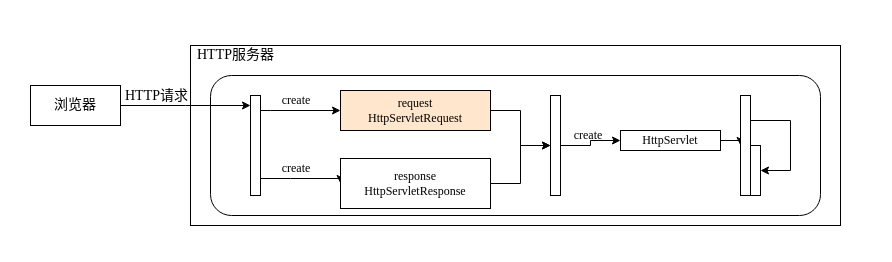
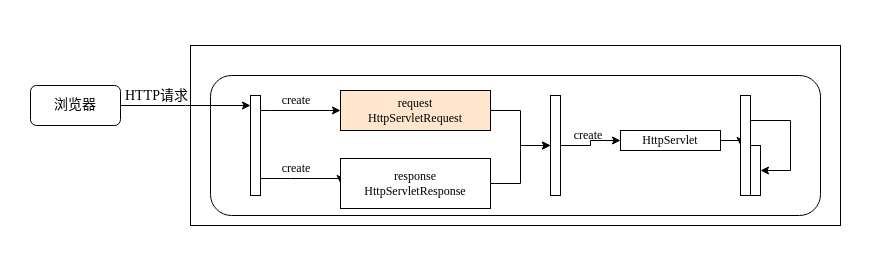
- <mxCell id="5" value="&lt;font face=&quot;Source Han Sans CN Regular&quot; style=&quot;font-size: 14px&quot;&gt;HTTP服务器&lt;/font&gt;" style="text;html=1;align=center;verticalAlign=middle;resizable=0;points=[];autosize=1;" vertex="1" parent="1"><mxGeometry x="190" y="45" width="90" height="20" as="geometry" /></mxCell>
- <mxCell id="3" value="&lt;font face=&quot;Source Han Sans CN Regular&quot; style=&quot;font-size: 14px&quot;&gt;浏览器&lt;/font&gt;" style="rounded=0;whiteSpace=wrap;html=1;" vertex="1" parent="1"><mxGeometry x="30" y="85" width="90" height="40" as="geometry" /></mxCell>
+ <mxCell id="3" value="&lt;font face=&quot;Source Han Sans CN Regular&quot; style=&quot;font-size: 14px&quot;&gt;浏览器&lt;/font&gt;" style="whiteSpace=wrap;html=1;rounded=1;" vertex="1" parent="1"><mxGeometry x="30" y="85" width="90" height="40" as="geometry" /></mxCell>
